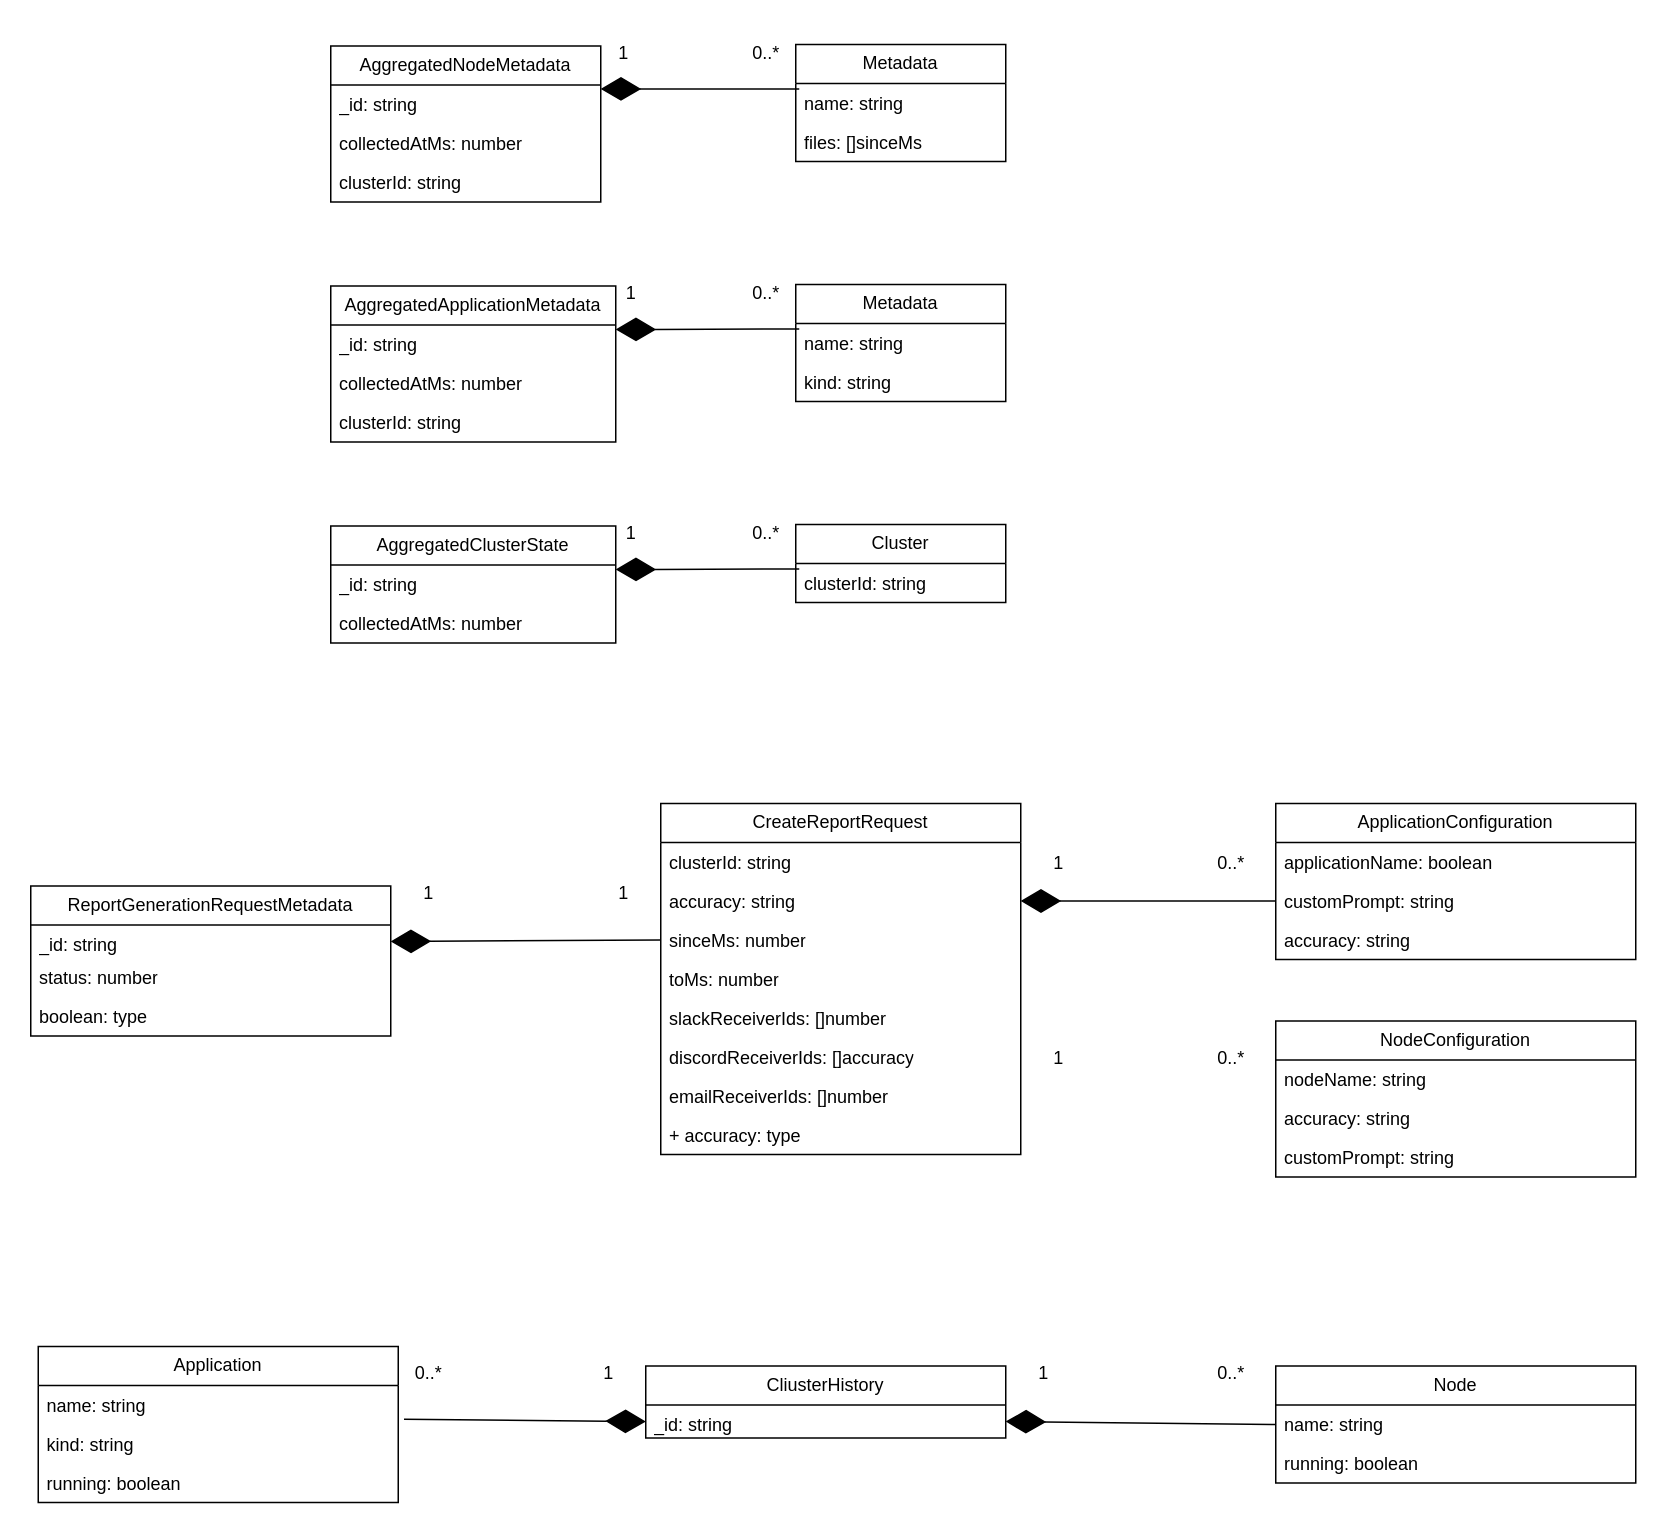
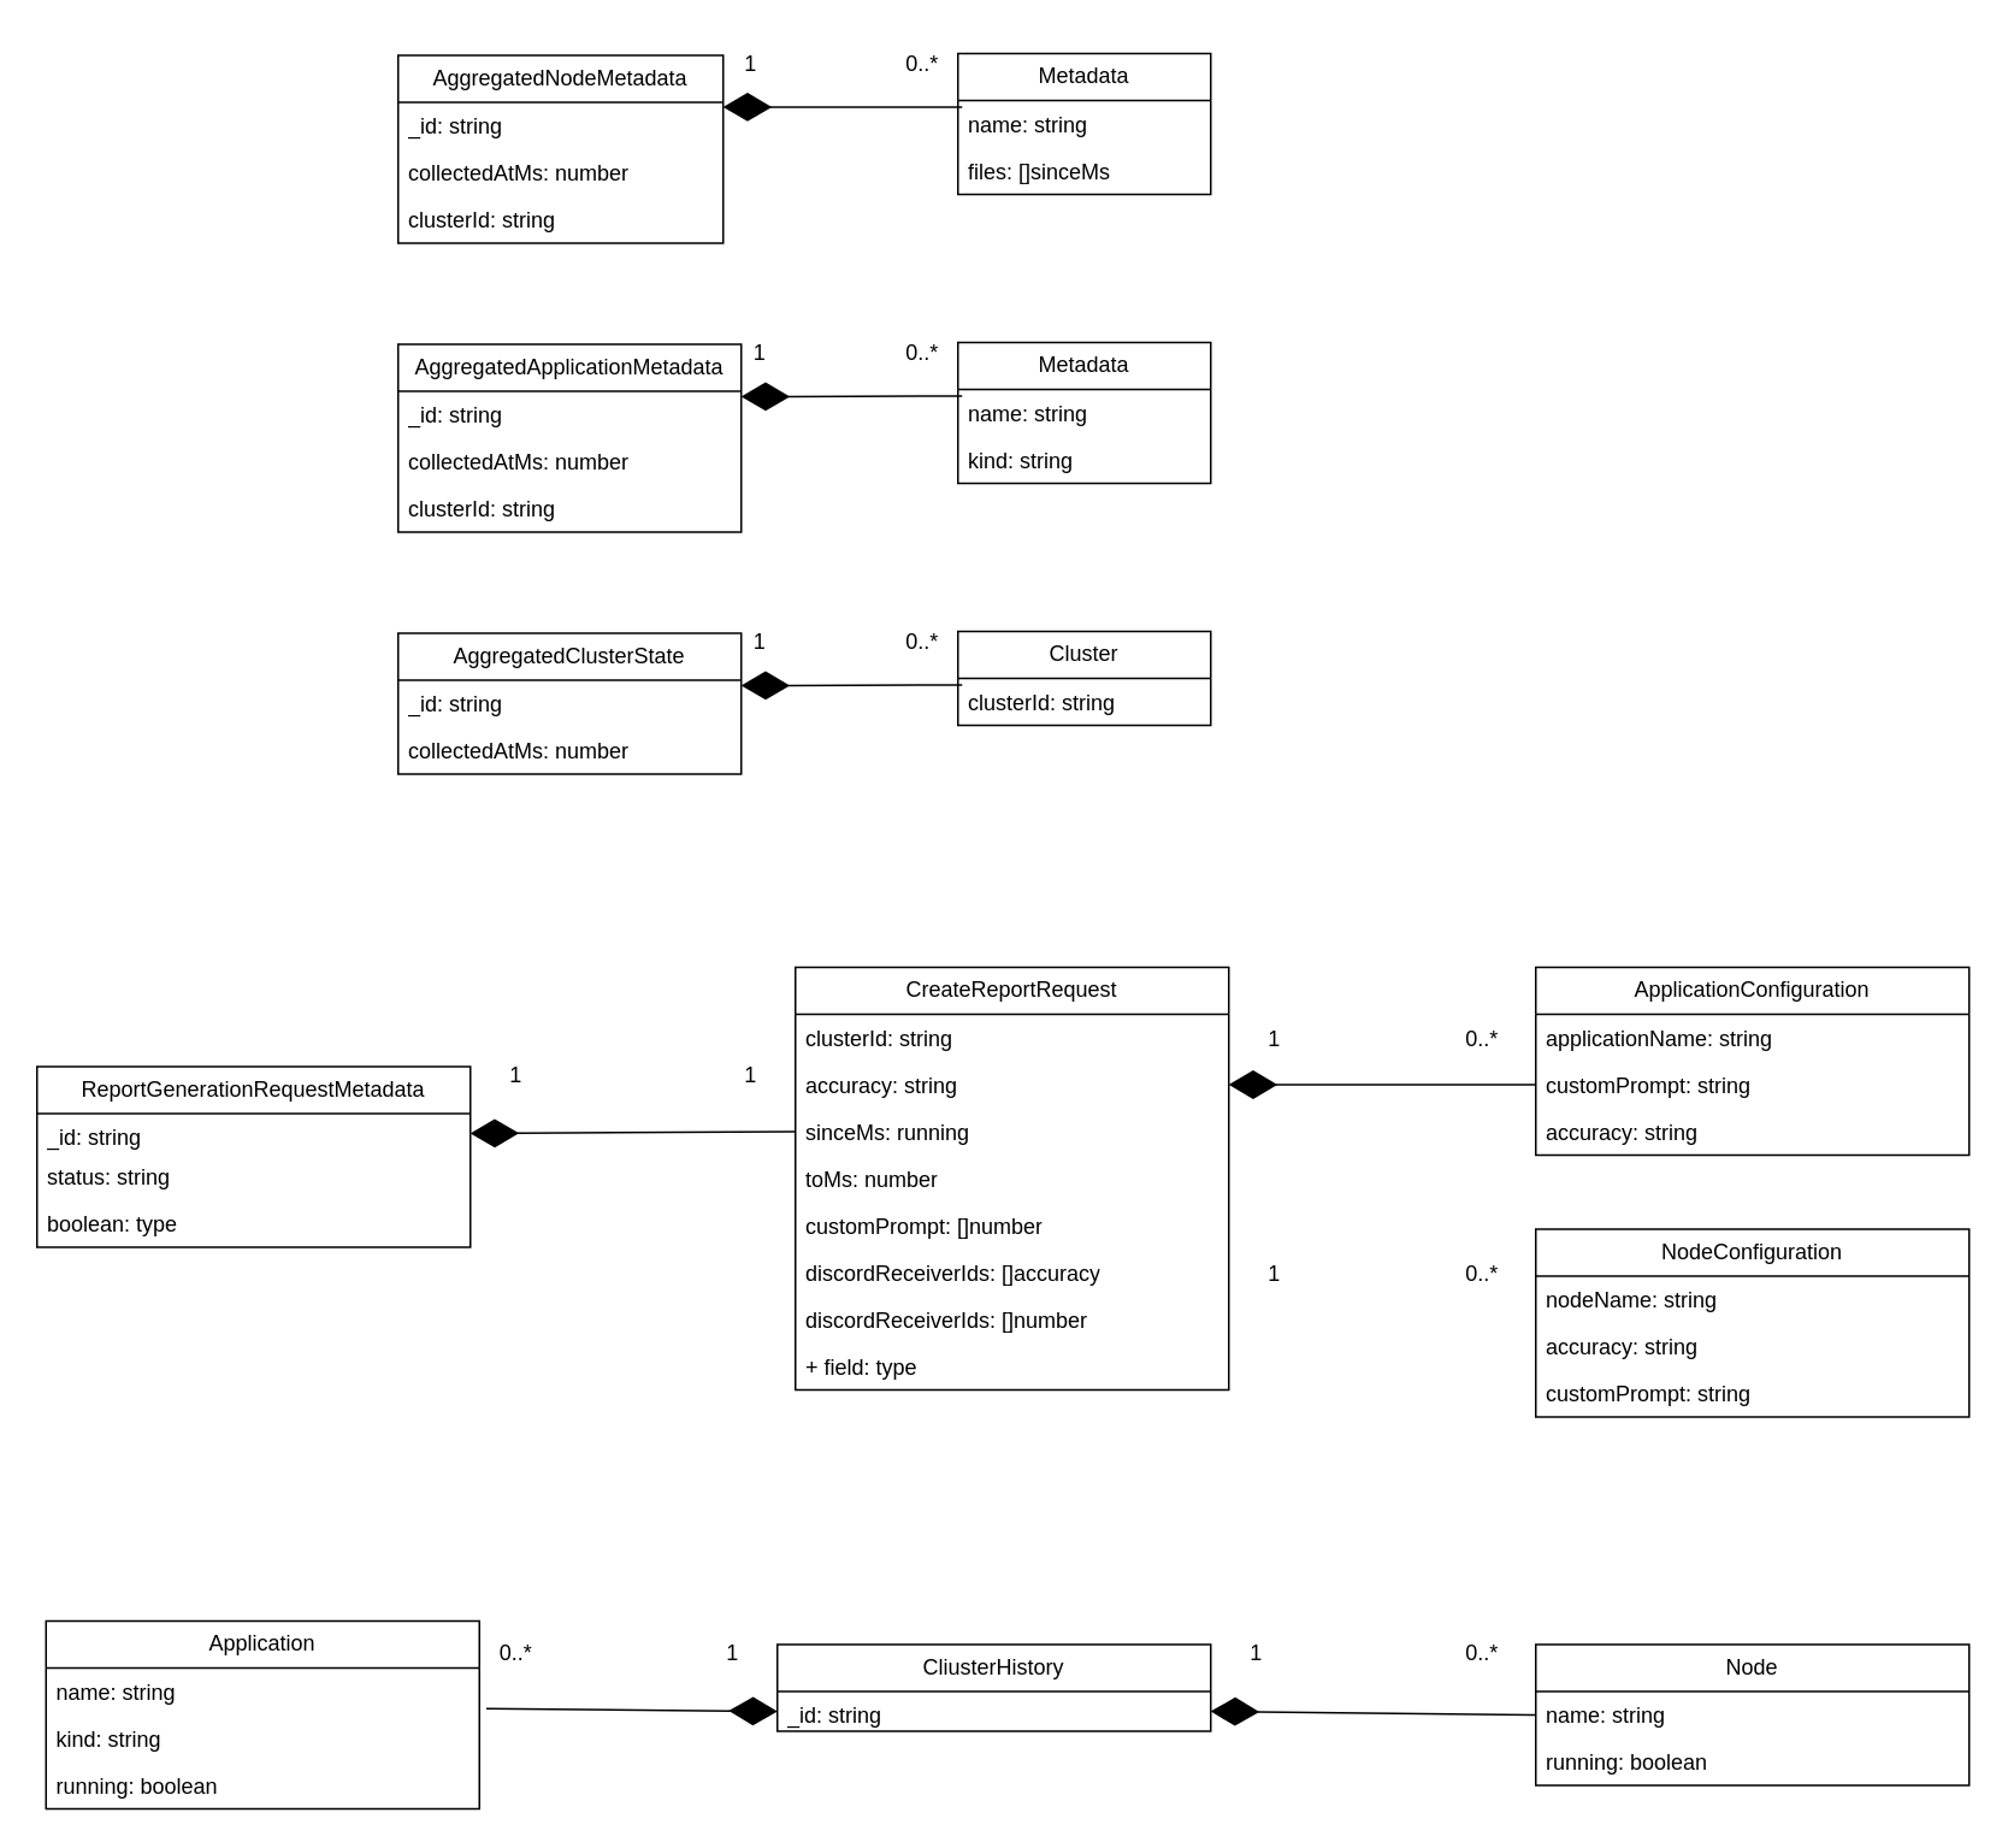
- <mxCell id="44" value="&lt;div&gt;applicationName: boolean&lt;/div&gt;&lt;div&gt;&lt;br&gt;&lt;/div&gt;" style="text;strokeColor=none;fillColor=none;align=left;verticalAlign=top;spacingLeft=4;spacingRight=4;overflow=hidden;rotatable=0;points=[[0,0.5],[1,0.5]];portConstraint=eastwest;whiteSpace=wrap;html=1;" vertex="1" parent="43"><mxGeometry y="26" width="240" height="26" as="geometry" /></mxCell>
+ <mxCell id="44" value="&lt;div&gt;applicationName: string&lt;/div&gt;&lt;div&gt;&lt;br&gt;&lt;/div&gt;" style="text;strokeColor=none;fillColor=none;align=left;verticalAlign=top;spacingLeft=4;spacingRight=4;overflow=hidden;rotatable=0;points=[[0,0.5],[1,0.5]];portConstraint=eastwest;whiteSpace=wrap;html=1;" vertex="1" parent="43"><mxGeometry y="26" width="240" height="26" as="geometry" /></mxCell>
- <mxCell id="37" value="&lt;div&gt;sinceMs: number&lt;/div&gt;&lt;div&gt;&lt;br&gt;&lt;/div&gt;" style="text;strokeColor=none;fillColor=none;align=left;verticalAlign=top;spacingLeft=4;spacingRight=4;overflow=hidden;rotatable=0;points=[[0,0.5],[1,0.5]];portConstraint=eastwest;whiteSpace=wrap;html=1;" vertex="1" parent="34"><mxGeometry y="78" width="240" height="26" as="geometry" /></mxCell>
+ <mxCell id="37" value="&lt;div&gt;sinceMs: running&lt;/div&gt;&lt;div&gt;&lt;br&gt;&lt;/div&gt;" style="text;strokeColor=none;fillColor=none;align=left;verticalAlign=top;spacingLeft=4;spacingRight=4;overflow=hidden;rotatable=0;points=[[0,0.5],[1,0.5]];portConstraint=eastwest;whiteSpace=wrap;html=1;" vertex="1" parent="34"><mxGeometry y="78" width="240" height="26" as="geometry" /></mxCell>
- <mxCell id="32" value="status: number" style="text;strokeColor=none;fillColor=none;align=left;verticalAlign=top;spacingLeft=4;spacingRight=4;overflow=hidden;rotatable=0;points=[[0,0.5],[1,0.5]];portConstraint=eastwest;whiteSpace=wrap;html=1;" vertex="1" parent="30"><mxGeometry y="48" width="240" height="26" as="geometry" /></mxCell>
+ <mxCell id="32" value="status: string" style="text;strokeColor=none;fillColor=none;align=left;verticalAlign=top;spacingLeft=4;spacingRight=4;overflow=hidden;rotatable=0;points=[[0,0.5],[1,0.5]];portConstraint=eastwest;whiteSpace=wrap;html=1;" vertex="1" parent="30"><mxGeometry y="48" width="240" height="26" as="geometry" /></mxCell>
- <mxCell id="39" value="&lt;div&gt;slackReceiverIds: []number&lt;/div&gt;&lt;div&gt;&lt;br&gt;&lt;/div&gt;" style="text;strokeColor=none;fillColor=none;align=left;verticalAlign=top;spacingLeft=4;spacingRight=4;overflow=hidden;rotatable=0;points=[[0,0.5],[1,0.5]];portConstraint=eastwest;whiteSpace=wrap;html=1;" vertex="1" parent="34"><mxGeometry y="130" width="240" height="26" as="geometry" /></mxCell>
+ <mxCell id="39" value="&lt;div&gt;customPrompt: []number&lt;/div&gt;&lt;div&gt;&lt;br&gt;&lt;/div&gt;" style="text;strokeColor=none;fillColor=none;align=left;verticalAlign=top;spacingLeft=4;spacingRight=4;overflow=hidden;rotatable=0;points=[[0,0.5],[1,0.5]];portConstraint=eastwest;whiteSpace=wrap;html=1;" vertex="1" parent="34"><mxGeometry y="130" width="240" height="26" as="geometry" /></mxCell>
- <mxCell id="41" value="&lt;div&gt;emailReceiverIds: []number&lt;/div&gt;&lt;div&gt;&lt;br&gt;&lt;/div&gt;" style="text;strokeColor=none;fillColor=none;align=left;verticalAlign=top;spacingLeft=4;spacingRight=4;overflow=hidden;rotatable=0;points=[[0,0.5],[1,0.5]];portConstraint=eastwest;whiteSpace=wrap;html=1;" vertex="1" parent="34"><mxGeometry y="182" width="240" height="26" as="geometry" /></mxCell>
+ <mxCell id="41" value="&lt;div&gt;discordReceiverIds: []number&lt;/div&gt;&lt;div&gt;&lt;br&gt;&lt;/div&gt;" style="text;strokeColor=none;fillColor=none;align=left;verticalAlign=top;spacingLeft=4;spacingRight=4;overflow=hidden;rotatable=0;points=[[0,0.5],[1,0.5]];portConstraint=eastwest;whiteSpace=wrap;html=1;" vertex="1" parent="34"><mxGeometry y="182" width="240" height="26" as="geometry" /></mxCell>
- <mxCell id="42" value="+ accuracy: type" style="text;strokeColor=none;fillColor=none;align=left;verticalAlign=top;spacingLeft=4;spacingRight=4;overflow=hidden;rotatable=0;points=[[0,0.5],[1,0.5]];portConstraint=eastwest;whiteSpace=wrap;html=1;" vertex="1" parent="34"><mxGeometry y="208" width="240" height="26" as="geometry" /></mxCell>
+ <mxCell id="42" value="+ field: type" style="text;strokeColor=none;fillColor=none;align=left;verticalAlign=top;spacingLeft=4;spacingRight=4;overflow=hidden;rotatable=0;points=[[0,0.5],[1,0.5]];portConstraint=eastwest;whiteSpace=wrap;html=1;" vertex="1" parent="34"><mxGeometry y="208" width="240" height="26" as="geometry" /></mxCell>
